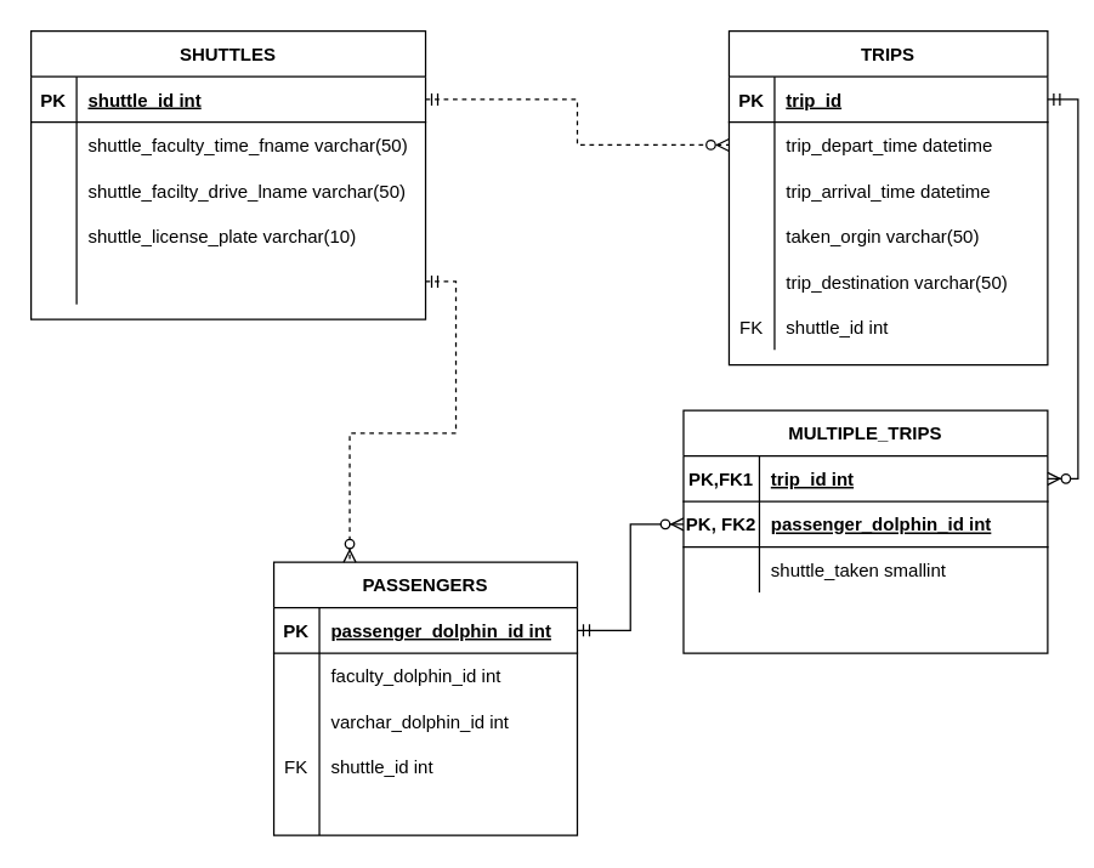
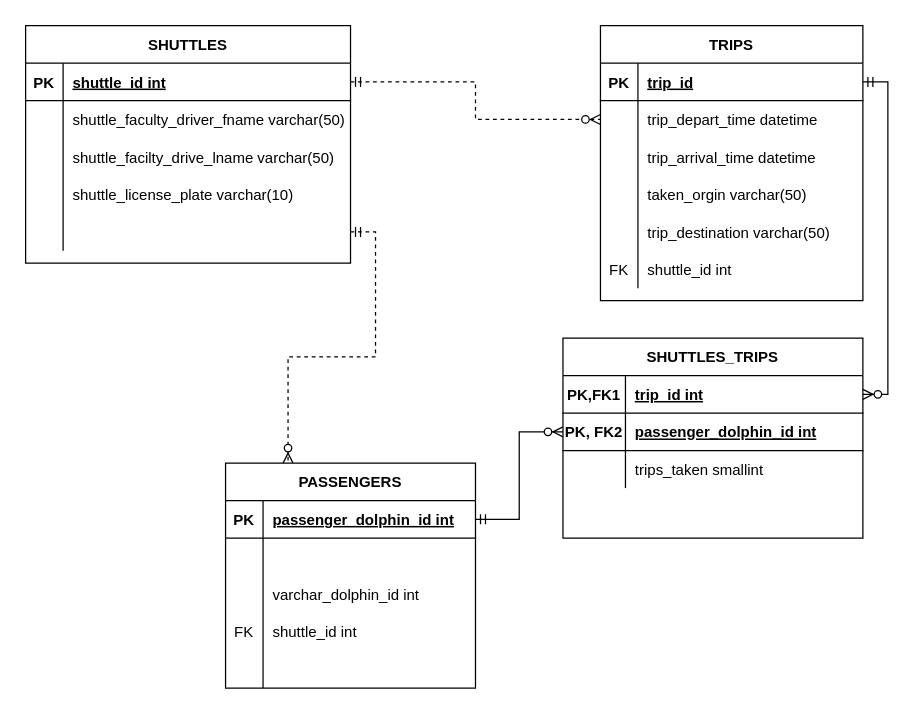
- <mxCell id="8" value="shuttle_faculty_time_fname varchar(50)" style="shape=partialRectangle;connectable=0;fillColor=none;top=0;left=0;bottom=0;right=0;align=left;spacingLeft=6;overflow=hidden;" parent="6" vertex="1"><mxGeometry x="30" width="230" height="30" as="geometry" /></mxCell>
+ <mxCell id="8" value="shuttle_faculty_driver_fname varchar(50)" style="shape=partialRectangle;connectable=0;fillColor=none;top=0;left=0;bottom=0;right=0;align=left;spacingLeft=6;overflow=hidden;" parent="6" vertex="1"><mxGeometry x="30" width="230" height="30" as="geometry" /></mxCell>
- <mxCell id="55" value="MULTIPLE_TRIPS" style="shape=table;startSize=30;container=1;collapsible=1;childLayout=tableLayout;fixedRows=1;rowLines=0;fontStyle=1;align=center;resizeLast=1;" parent="1" vertex="1"><mxGeometry x="450" y="270" width="240" height="160" as="geometry" /></mxCell>
+ <mxCell id="55" value="SHUTTLES_TRIPS" style="shape=table;startSize=30;container=1;collapsible=1;childLayout=tableLayout;fixedRows=1;rowLines=0;fontStyle=1;align=center;resizeLast=1;" parent="1" vertex="1"><mxGeometry x="450" y="270" width="240" height="160" as="geometry" /></mxCell>
- <mxCell id="64" value="shuttle_taken smallint" style="shape=partialRectangle;connectable=0;fillColor=none;top=0;left=0;bottom=0;right=0;align=left;spacingLeft=6;overflow=hidden;" parent="62" vertex="1"><mxGeometry x="50" width="190" height="30" as="geometry" /></mxCell>
+ <mxCell id="64" value="trips_taken smallint" style="shape=partialRectangle;connectable=0;fillColor=none;top=0;left=0;bottom=0;right=0;align=left;spacingLeft=6;overflow=hidden;" parent="62" vertex="1"><mxGeometry x="50" width="190" height="30" as="geometry" /></mxCell>
- <mxCell id="43" value="faculty_dolphin_id int" style="shape=partialRectangle;connectable=0;fillColor=none;top=0;left=0;bottom=0;right=0;align=left;spacingLeft=6;overflow=hidden;" parent="41" vertex="1"><mxGeometry x="30" width="170" height="30" as="geometry" /></mxCell>
